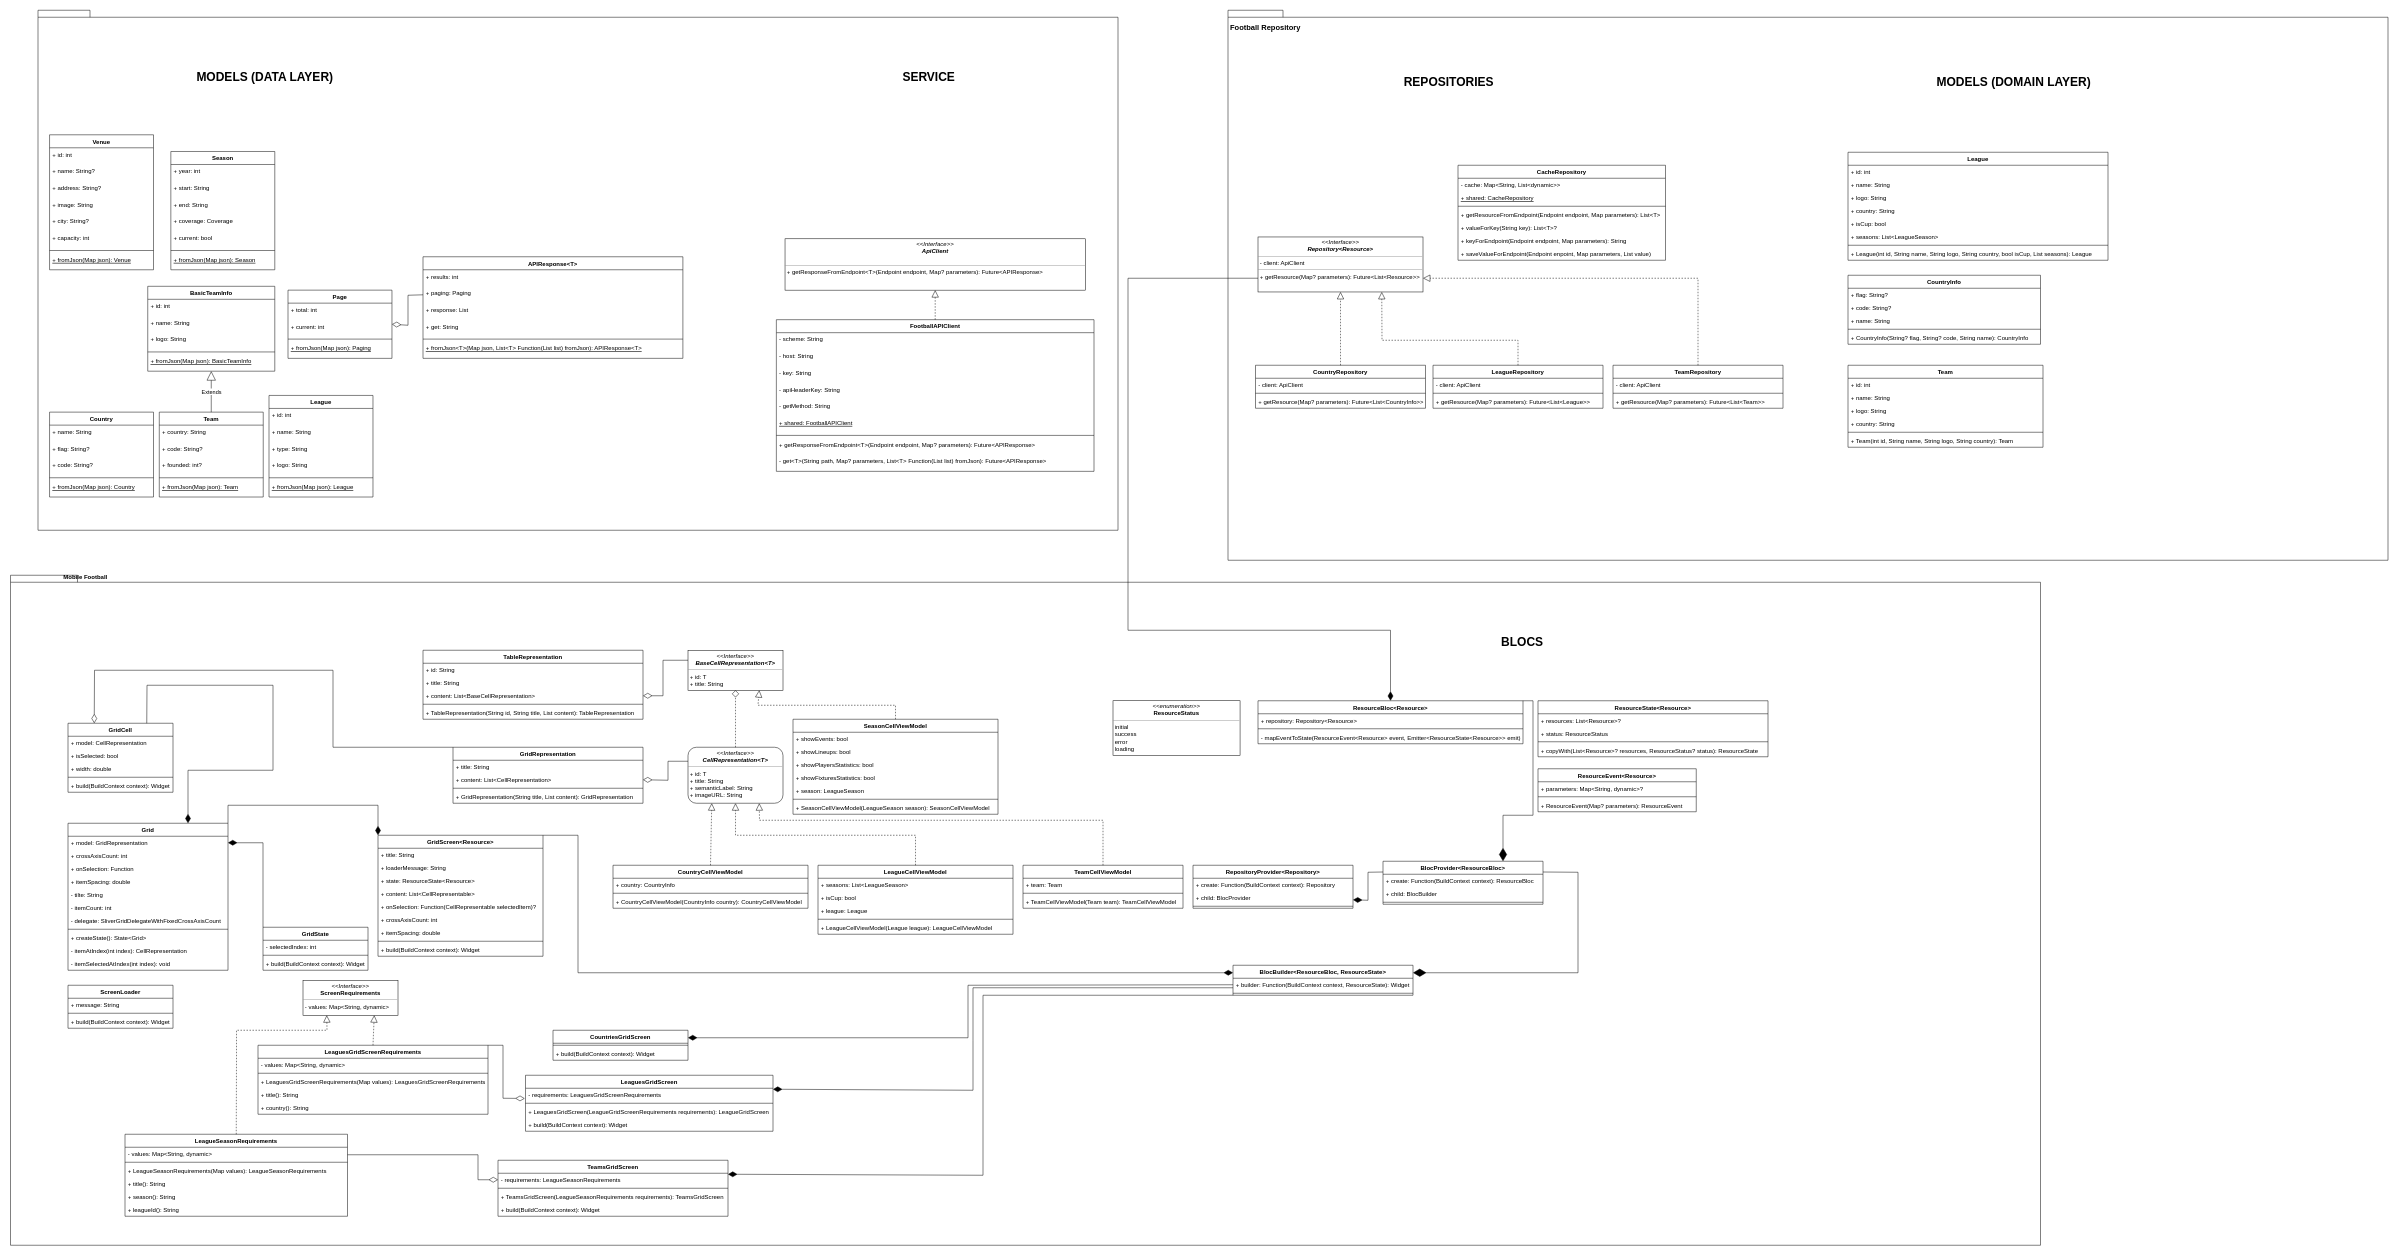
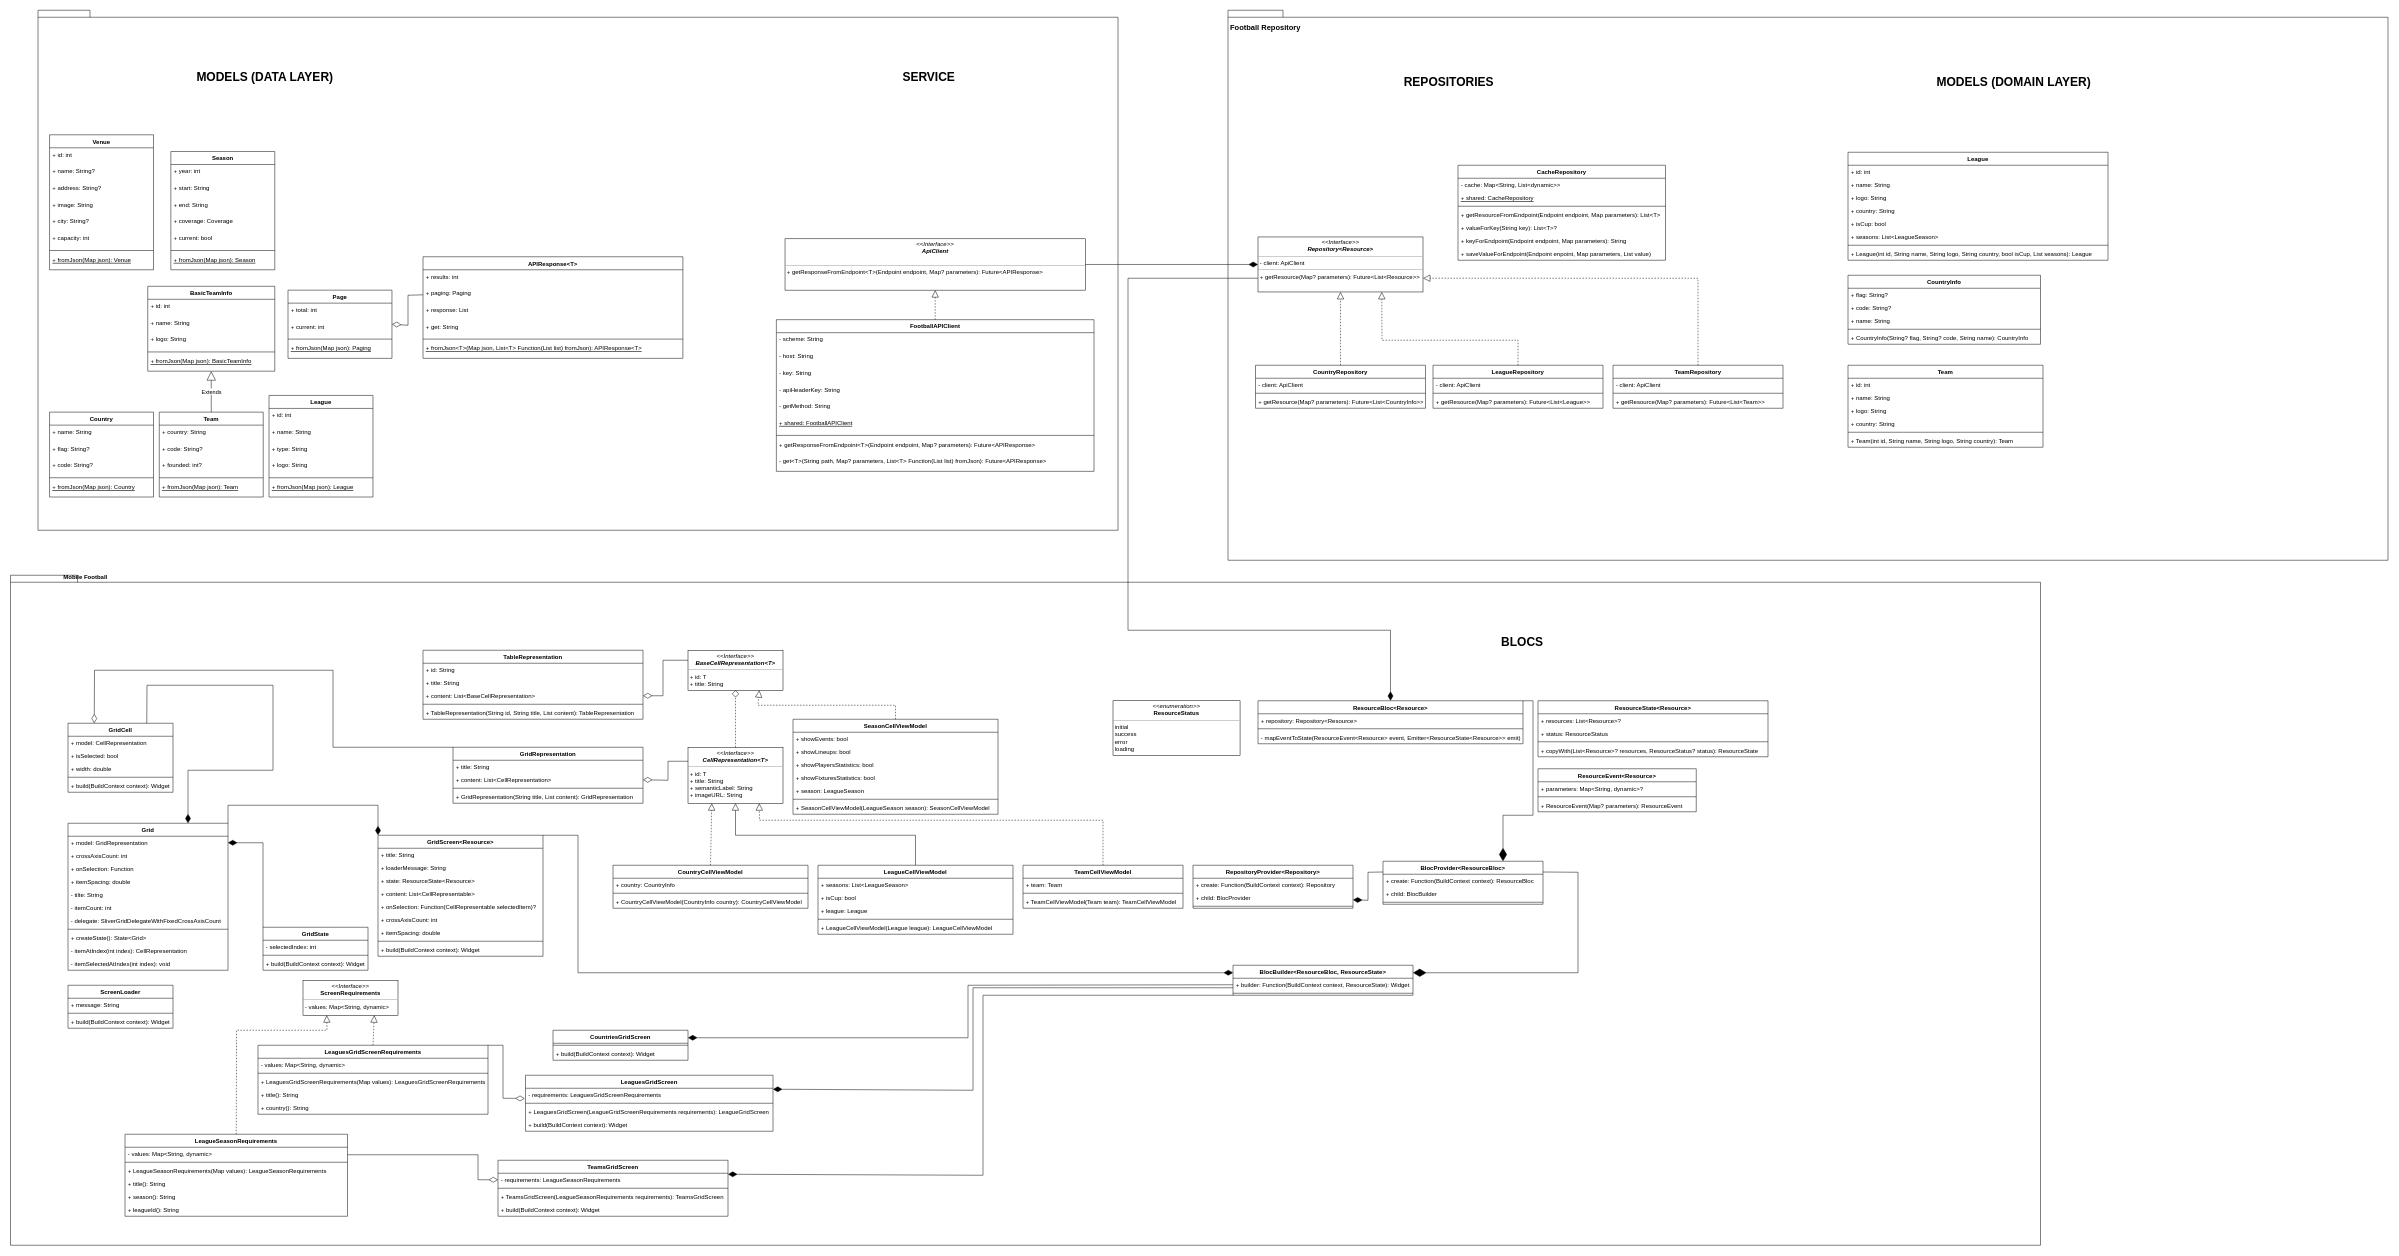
+ <mxCell id="77" value="" style="endArrow=diamondThin;endFill=1;endSize=16;html=1;rounded=0;exitX=1;exitY=0.5;exitDx=0;exitDy=0;entryX=0;entryY=0.5;entryDx=0;entryDy=0;" parent="1" source="42" target="76" edge="1"><mxGeometry width="160" relative="1" as="geometry"><mxPoint x="2295" y="570" as="sourcePoint" /><mxPoint x="2455" y="570" as="targetPoint" /></mxGeometry></mxCell>
- <mxCell id="152" value="&lt;p style=&quot;margin:0px;margin-top:4px;text-align:center;&quot;&gt;&lt;i&gt;&amp;lt;&amp;lt;Interface&amp;gt;&amp;gt;&lt;/i&gt;&lt;br&gt;&lt;b&gt;&lt;i&gt;CellRepresentation&amp;lt;T&amp;gt;&lt;/i&gt;&lt;/b&gt;&lt;/p&gt;&lt;hr size=&quot;1&quot;&gt;&lt;p style=&quot;margin:0px;margin-left:4px;&quot;&gt;+ id: T&lt;br&gt;+ title: String&lt;/p&gt;&lt;p style=&quot;margin:0px;margin-left:4px;&quot;&gt;+ semanticLabel: String&lt;/p&gt;&lt;p style=&quot;margin:0px;margin-left:4px;&quot;&gt;+ imageURL: String&lt;/p&gt;" style="verticalAlign=top;align=left;overflow=fill;fontSize=12;fontFamily=Helvetica;html=1;rounded=1;" parent="1" vertex="1"><mxGeometry x="1375" y="1494" width="190" height="112" as="geometry" /></mxCell>
+ <mxCell id="152" value="&lt;p style=&quot;margin:0px;margin-top:4px;text-align:center;&quot;&gt;&lt;i&gt;&amp;lt;&amp;lt;Interface&amp;gt;&amp;gt;&lt;/i&gt;&lt;br&gt;&lt;b&gt;&lt;i&gt;CellRepresentation&amp;lt;T&amp;gt;&lt;/i&gt;&lt;/b&gt;&lt;/p&gt;&lt;hr size=&quot;1&quot;&gt;&lt;p style=&quot;margin:0px;margin-left:4px;&quot;&gt;+ id: T&lt;br&gt;+ title: String&lt;/p&gt;&lt;p style=&quot;margin:0px;margin-left:4px;&quot;&gt;+ semanticLabel: String&lt;/p&gt;&lt;p style=&quot;margin:0px;margin-left:4px;&quot;&gt;+ imageURL: String&lt;/p&gt;" style="verticalAlign=top;align=left;overflow=fill;fontSize=12;fontFamily=Helvetica;html=1;" parent="1" vertex="1"><mxGeometry x="1375" y="1494" width="190" height="112" as="geometry" /></mxCell>
- <mxCell id="165" value="" style="endArrow=block;dashed=1;endFill=0;endSize=12;html=1;rounded=0;exitX=0.5;exitY=0;exitDx=0;exitDy=0;entryX=0.5;entryY=1;entryDx=0;entryDy=0;" parent="1" source="159" target="152" edge="1"><mxGeometry width="160" relative="1" as="geometry"><mxPoint x="1615" y="1700" as="sourcePoint" /><mxPoint x="1775" y="1700" as="targetPoint" /><Array as="points"><mxPoint x="1830" y="1670" /><mxPoint x="1470" y="1670" /></Array></mxGeometry></mxCell>
+ <mxCell id="165" value="" style="endArrow=block;dashed=0;endFill=0;endSize=12;html=1;rounded=0;exitX=0.5;exitY=0;exitDx=0;exitDy=0;entryX=0.5;entryY=1;entryDx=0;entryDy=0;" parent="1" source="159" target="152" edge="1"><mxGeometry width="160" relative="1" as="geometry"><mxPoint x="1615" y="1700" as="sourcePoint" /><mxPoint x="1775" y="1700" as="targetPoint" /><Array as="points"><mxPoint x="1830" y="1670" /><mxPoint x="1470" y="1670" /></Array></mxGeometry></mxCell>
